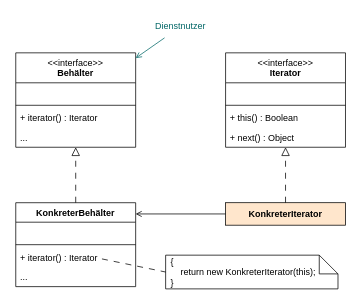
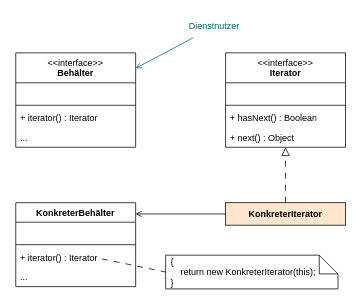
- <mxCell id="23" value="Dienstnutzer" style="text;html=1;align=center;verticalAlign=middle;whiteSpace=wrap;rounded=0;fontColor=#006666;fontStyle=0" vertex="1" parent="1"><mxGeometry x="180" y="20" width="120" height="30" as="geometry" /></mxCell>
+ <mxCell id="23" value="Dienstnutzer" style="text;html=1;align=center;verticalAlign=middle;whiteSpace=wrap;rounded=0;fontColor=#006666;fontStyle=0" vertex="1" parent="1"><mxGeometry x="225" y="20" width="120" height="30" as="geometry" /></mxCell>
- <mxCell id="15" value="+ this() : Boolean" style="text;strokeColor=none;fillColor=none;align=left;verticalAlign=top;spacingLeft=4;spacingRight=4;overflow=hidden;rotatable=0;points=[[0,0.5],[1,0.5]];portConstraint=eastwest;whiteSpace=wrap;html=1;" vertex="1" parent="12"><mxGeometry y="74" width="160" height="26" as="geometry" /></mxCell>
+ <mxCell id="15" value="+ hasNext() : Boolean" style="text;strokeColor=none;fillColor=none;align=left;verticalAlign=top;spacingLeft=4;spacingRight=4;overflow=hidden;rotatable=0;points=[[0,0.5],[1,0.5]];portConstraint=eastwest;whiteSpace=wrap;html=1;" vertex="1" parent="12"><mxGeometry y="74" width="160" height="26" as="geometry" /></mxCell>
- <mxCell id="19" value="" style="endArrow=block;html=1;rounded=0;endFill=0;endSize=9;dashed=1;dashPattern=8 8;" edge="1" parent="1" source="7" target="2"><mxGeometry width="50" height="50" relative="1" as="geometry"><mxPoint x="136" y="260" as="sourcePoint" /><mxPoint x="161" y="212" as="targetPoint" /></mxGeometry></mxCell>
